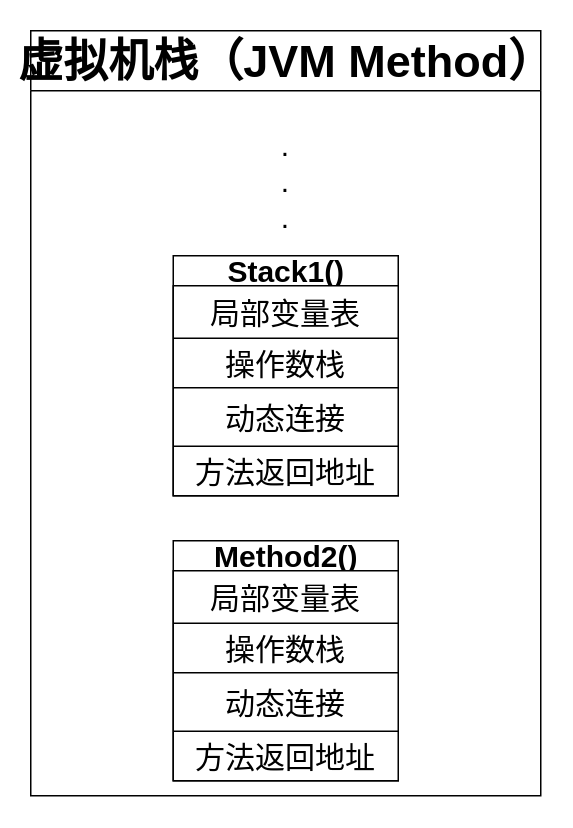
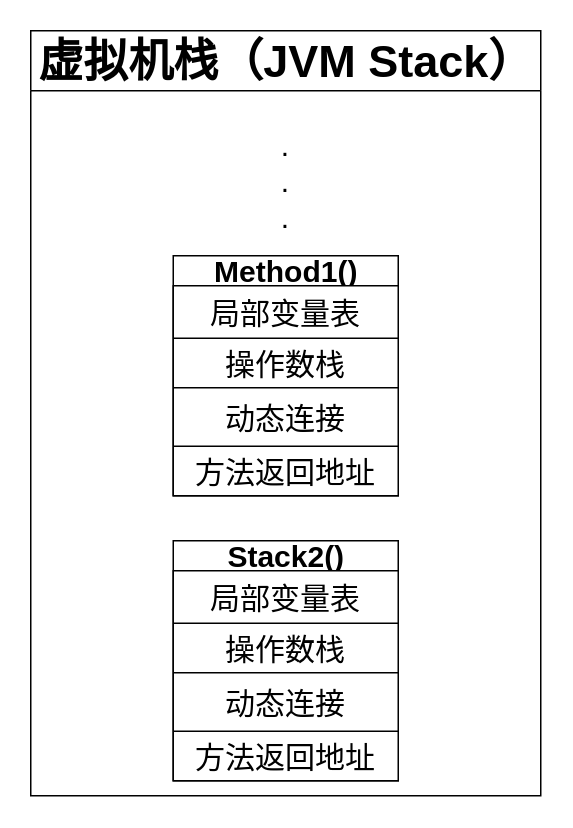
- <mxCell id="2" value="虚拟机栈（JVM Method）" style="swimlane;html=1;startSize=40;horizontal=1;containerType=tree;newEdgeStyle={&quot;edgeStyle&quot;:&quot;elbowEdgeStyle&quot;,&quot;startArrow&quot;:&quot;none&quot;,&quot;endArrow&quot;:&quot;none&quot;};gradientColor=#ffffff;fontSize=30;" vertex="1" parent="1"><mxGeometry x="20" y="20" width="340" height="510" as="geometry" /></mxCell>
+ <mxCell id="2" value="虚拟机栈（JVM Stack）" style="swimlane;html=1;startSize=40;horizontal=1;containerType=tree;newEdgeStyle={&quot;edgeStyle&quot;:&quot;elbowEdgeStyle&quot;,&quot;startArrow&quot;:&quot;none&quot;,&quot;endArrow&quot;:&quot;none&quot;};gradientColor=#ffffff;fontSize=30;" vertex="1" parent="1"><mxGeometry x="20" y="20" width="340" height="510" as="geometry" /></mxCell>
- <mxCell id="4" value="Stack1()" style="swimlane;html=1;startSize=20;horizontal=1;containerType=tree;newEdgeStyle={&quot;edgeStyle&quot;:&quot;elbowEdgeStyle&quot;,&quot;startArrow&quot;:&quot;none&quot;,&quot;endArrow&quot;:&quot;none&quot;};gradientColor=#ffffff;fontSize=20;" vertex="1" parent="2"><mxGeometry x="95" y="150" width="150" height="160" as="geometry" /></mxCell>
+ <mxCell id="4" value="Method1()" style="swimlane;html=1;startSize=20;horizontal=1;containerType=tree;newEdgeStyle={&quot;edgeStyle&quot;:&quot;elbowEdgeStyle&quot;,&quot;startArrow&quot;:&quot;none&quot;,&quot;endArrow&quot;:&quot;none&quot;};gradientColor=#ffffff;fontSize=20;" vertex="1" parent="2"><mxGeometry x="95" y="150" width="150" height="160" as="geometry" /></mxCell>
- <mxCell id="14" value="Method2()" style="swimlane;html=1;startSize=20;horizontal=1;containerType=tree;newEdgeStyle={&quot;edgeStyle&quot;:&quot;elbowEdgeStyle&quot;,&quot;startArrow&quot;:&quot;none&quot;,&quot;endArrow&quot;:&quot;none&quot;};gradientColor=#ffffff;fontSize=20;" vertex="1" parent="2"><mxGeometry x="95" y="340" width="150" height="160" as="geometry" /></mxCell>
+ <mxCell id="14" value="Stack2()" style="swimlane;html=1;startSize=20;horizontal=1;containerType=tree;newEdgeStyle={&quot;edgeStyle&quot;:&quot;elbowEdgeStyle&quot;,&quot;startArrow&quot;:&quot;none&quot;,&quot;endArrow&quot;:&quot;none&quot;};gradientColor=#ffffff;fontSize=20;" vertex="1" parent="2"><mxGeometry x="95" y="340" width="150" height="160" as="geometry" /></mxCell>
